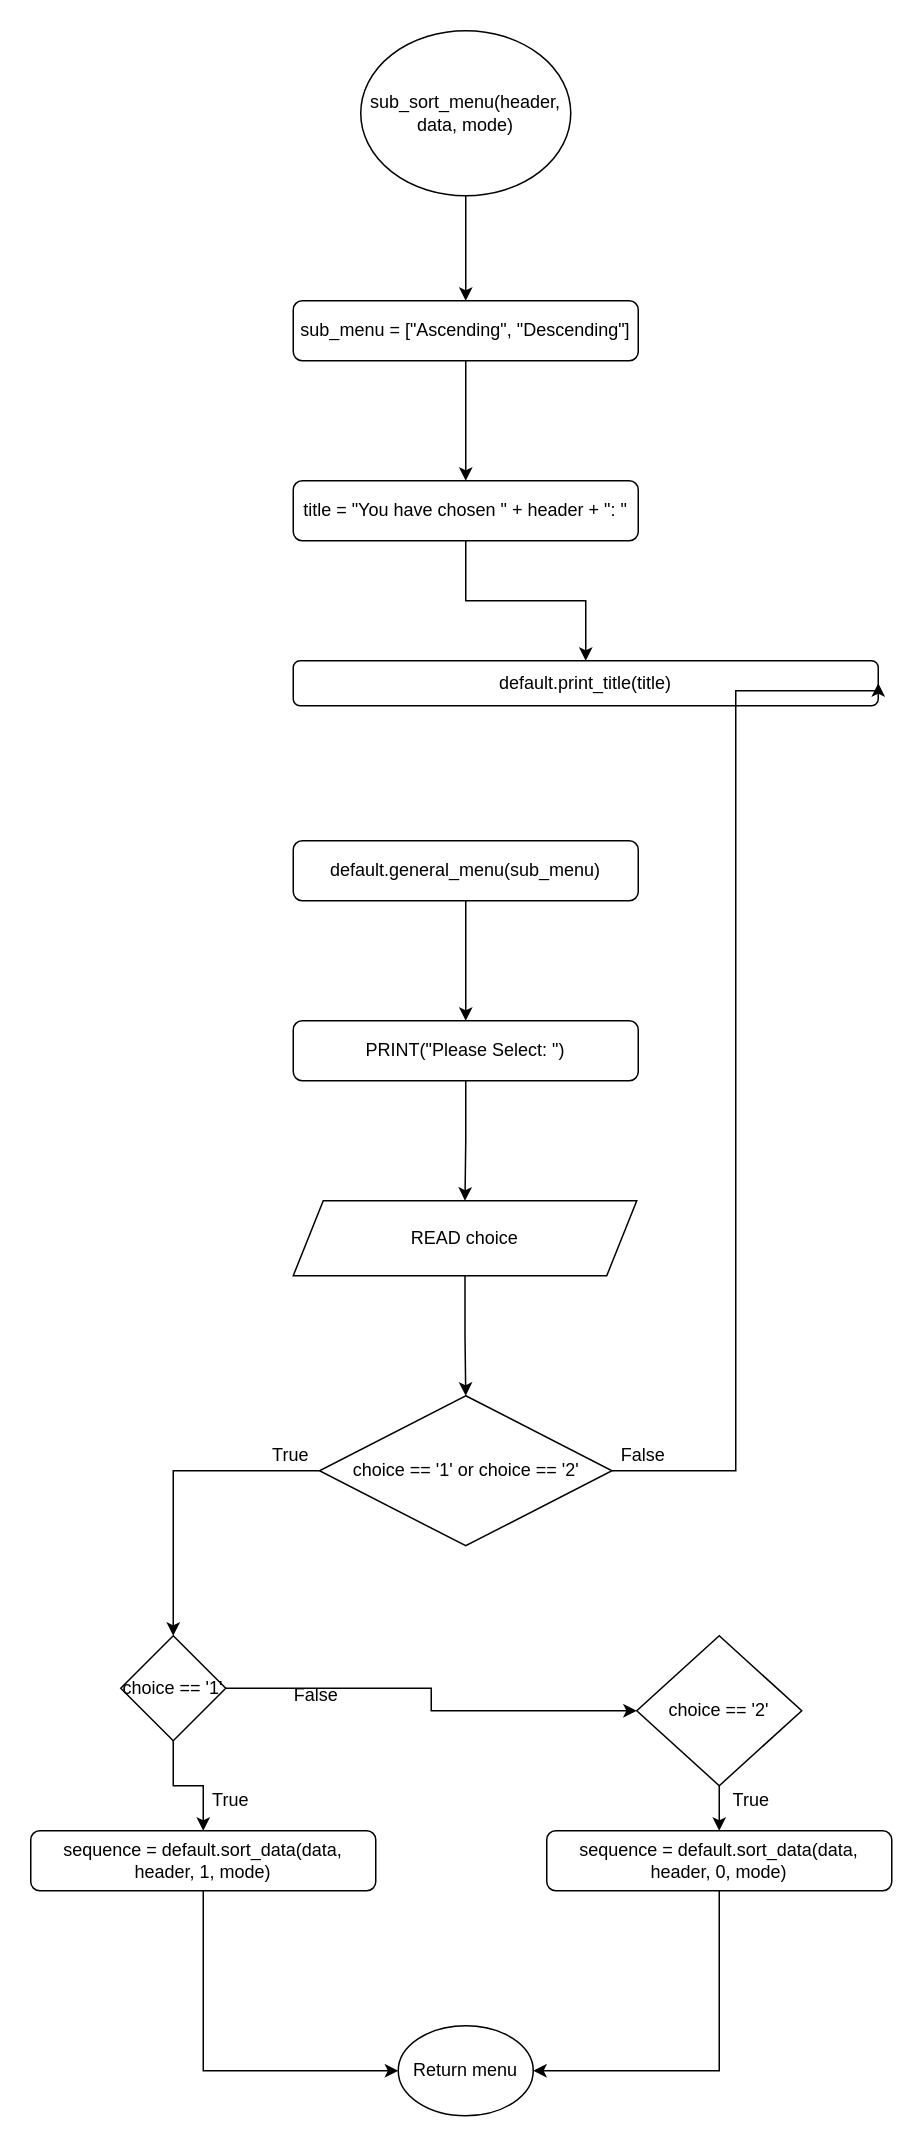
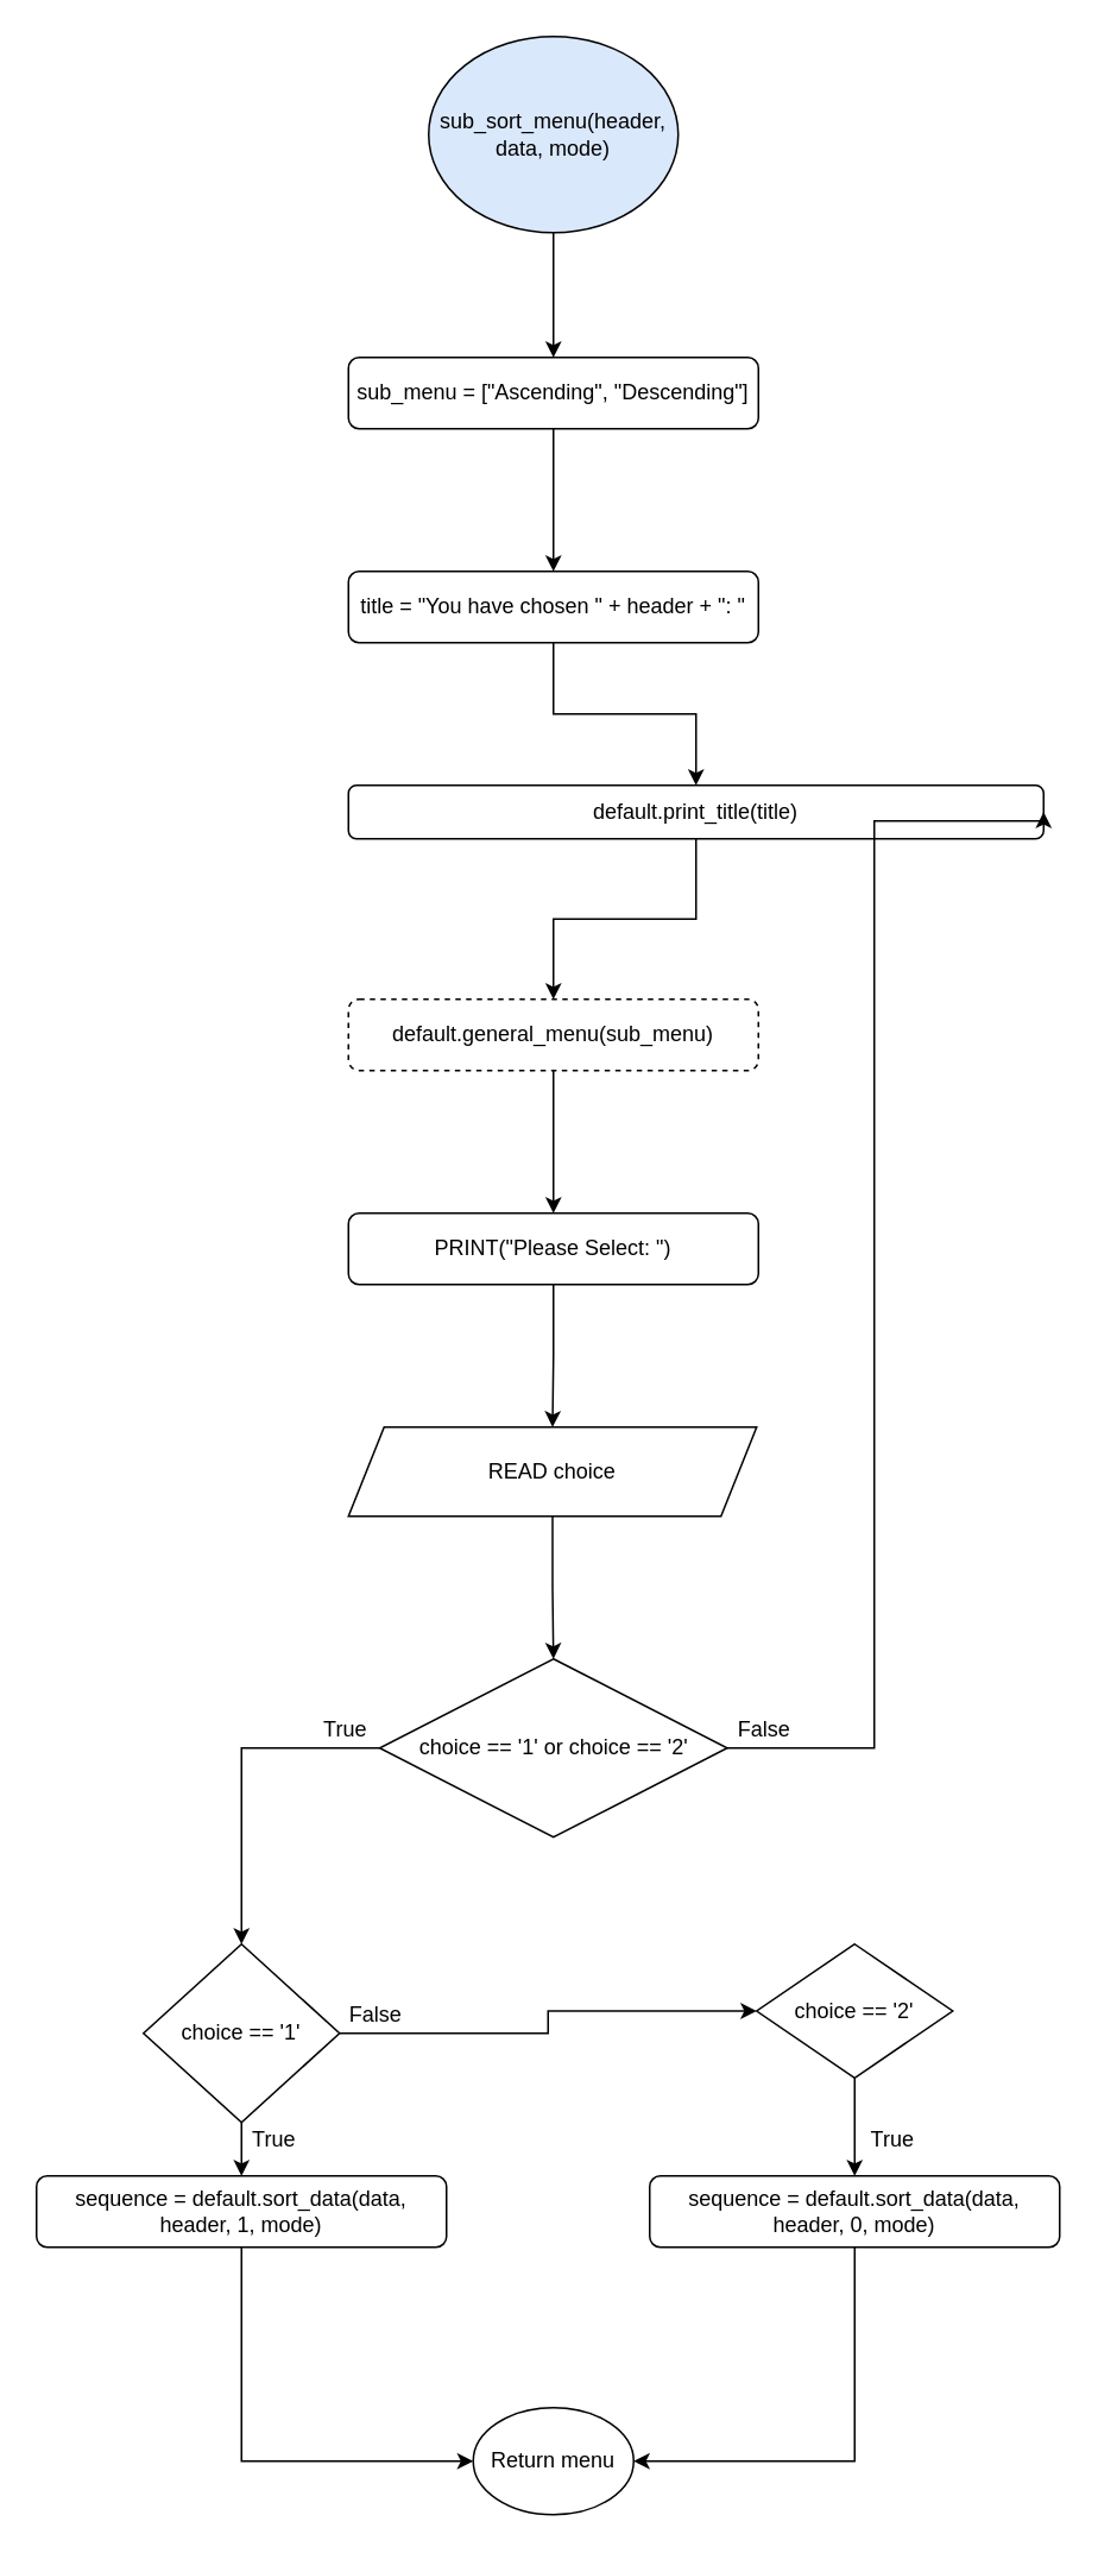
- <mxCell id="3" value="sub_sort_menu(header, data, mode)" style="ellipse;whiteSpace=wrap;html=1;" vertex="1" parent="1"><mxGeometry x="240" y="20" width="140" height="110" as="geometry" /></mxCell>
+ <mxCell id="3" value="sub_sort_menu(header, data, mode)" style="ellipse;whiteSpace=wrap;html=1;fillColor=#dae8fc;" vertex="1" parent="1"><mxGeometry x="240" y="20" width="140" height="110" as="geometry" /></mxCell>
+ <mxCell id="8" value="" style="edgeStyle=orthogonalEdgeStyle;rounded=0;orthogonalLoop=1;jettySize=auto;html=1;" edge="1" parent="1" source="9" target="11"><mxGeometry relative="1" as="geometry" /></mxCell>
- <mxCell id="11" value="default.general_menu(sub_menu)" style="rounded=1;whiteSpace=wrap;html=1;" vertex="1" parent="1"><mxGeometry x="195" y="560" width="230" height="40" as="geometry" /></mxCell>
+ <mxCell id="11" value="default.general_menu(sub_menu)" style="rounded=1;whiteSpace=wrap;html=1;dashed=1;" vertex="1" parent="1"><mxGeometry x="195" y="560" width="230" height="40" as="geometry" /></mxCell>
- <mxCell id="21" value="choice == '1'" style="rhombus;whiteSpace=wrap;html=1;" vertex="1" parent="1"><mxGeometry x="80" y="1090" width="70" height="70" as="geometry" /></mxCell>
+ <mxCell id="21" value="choice == '1'" style="rhombus;whiteSpace=wrap;html=1;" vertex="1" parent="1"><mxGeometry x="80" y="1090" width="110" height="100" as="geometry" /></mxCell>
- <mxCell id="23" value="choice == '2'" style="rhombus;whiteSpace=wrap;html=1;" vertex="1" parent="1"><mxGeometry x="424" y="1090" width="110" height="100" as="geometry" /></mxCell>
+ <mxCell id="23" value="choice == '2'" style="rhombus;whiteSpace=wrap;html=1;" vertex="1" parent="1"><mxGeometry x="424" y="1090" width="110" height="75" as="geometry" /></mxCell>
